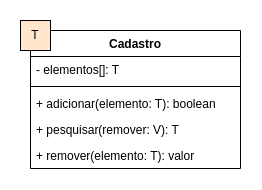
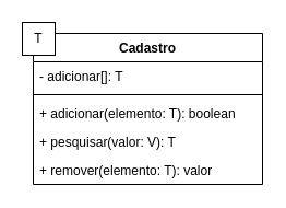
- <mxCell id="8" value="T" style="whiteSpace=wrap;html=1;fillColor=#ffe6cc;" vertex="1" parent="1"><mxGeometry x="20" y="20" width="30" height="30" as="geometry" /></mxCell>
+ <mxCell id="8" value="T" style="whiteSpace=wrap;html=1;" vertex="1" parent="1"><mxGeometry x="20" y="20" width="30" height="30" as="geometry" /></mxCell>
- <mxCell id="3" value="- elementos[]: T" style="text;strokeColor=none;fillColor=none;align=left;verticalAlign=top;spacingLeft=4;spacingRight=4;overflow=hidden;rotatable=0;points=[[0,0.5],[1,0.5]];portConstraint=eastwest;" vertex="1" parent="2"><mxGeometry y="26" width="210" height="26" as="geometry" /></mxCell>
+ <mxCell id="3" value="- adicionar[]: T" style="text;strokeColor=none;fillColor=none;align=left;verticalAlign=top;spacingLeft=4;spacingRight=4;overflow=hidden;rotatable=0;points=[[0,0.5],[1,0.5]];portConstraint=eastwest;" vertex="1" parent="2"><mxGeometry y="26" width="210" height="26" as="geometry" /></mxCell>
- <mxCell id="6" value="+ pesquisar(remover: V): T" style="text;strokeColor=none;fillColor=none;align=left;verticalAlign=top;spacingLeft=4;spacingRight=4;overflow=hidden;rotatable=0;points=[[0,0.5],[1,0.5]];portConstraint=eastwest;" vertex="1" parent="2"><mxGeometry y="86" width="210" height="26" as="geometry" /></mxCell>
+ <mxCell id="6" value="+ pesquisar(valor: V): T" style="text;strokeColor=none;fillColor=none;align=left;verticalAlign=top;spacingLeft=4;spacingRight=4;overflow=hidden;rotatable=0;points=[[0,0.5],[1,0.5]];portConstraint=eastwest;" vertex="1" parent="2"><mxGeometry y="86" width="210" height="26" as="geometry" /></mxCell>
